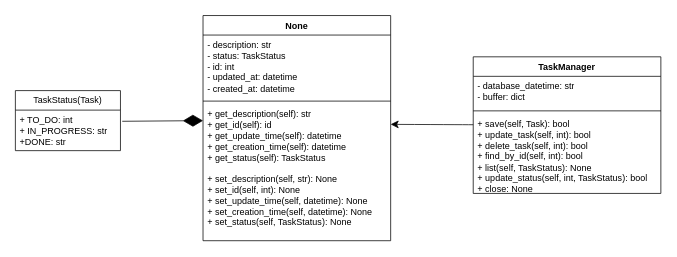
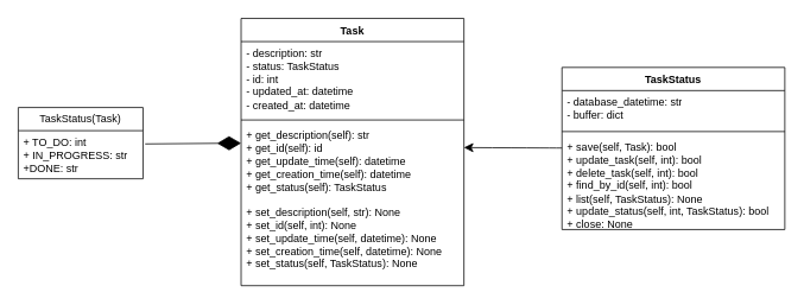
- <mxCell id="2" value="None" style="swimlane;fontStyle=1;align=center;verticalAlign=top;childLayout=stackLayout;horizontal=1;startSize=26;horizontalStack=0;resizeParent=1;resizeParentMax=0;resizeLast=0;collapsible=1;marginBottom=0;whiteSpace=wrap;html=1;" parent="1" vertex="1"><mxGeometry x="270" y="20" width="250" height="300" as="geometry" /></mxCell>
+ <mxCell id="2" value="Task" style="swimlane;fontStyle=1;align=center;verticalAlign=top;childLayout=stackLayout;horizontal=1;startSize=26;horizontalStack=0;resizeParent=1;resizeParentMax=0;resizeLast=0;collapsible=1;marginBottom=0;whiteSpace=wrap;html=1;" parent="1" vertex="1"><mxGeometry x="270" y="20" width="250" height="300" as="geometry" /></mxCell>
- <mxCell id="6" value="TaskManager" style="swimlane;fontStyle=1;align=center;verticalAlign=top;childLayout=stackLayout;horizontal=1;startSize=26;horizontalStack=0;resizeParent=1;resizeParentMax=0;resizeLast=0;collapsible=1;marginBottom=0;whiteSpace=wrap;html=1;" parent="1" vertex="1"><mxGeometry x="630" y="75" width="250" height="182" as="geometry" /></mxCell>
+ <mxCell id="6" value="TaskStatus" style="swimlane;fontStyle=1;align=center;verticalAlign=top;childLayout=stackLayout;horizontal=1;startSize=26;horizontalStack=0;resizeParent=1;resizeParentMax=0;resizeLast=0;collapsible=1;marginBottom=0;whiteSpace=wrap;html=1;" parent="1" vertex="1"><mxGeometry x="630" y="75" width="250" height="182" as="geometry" /></mxCell>
